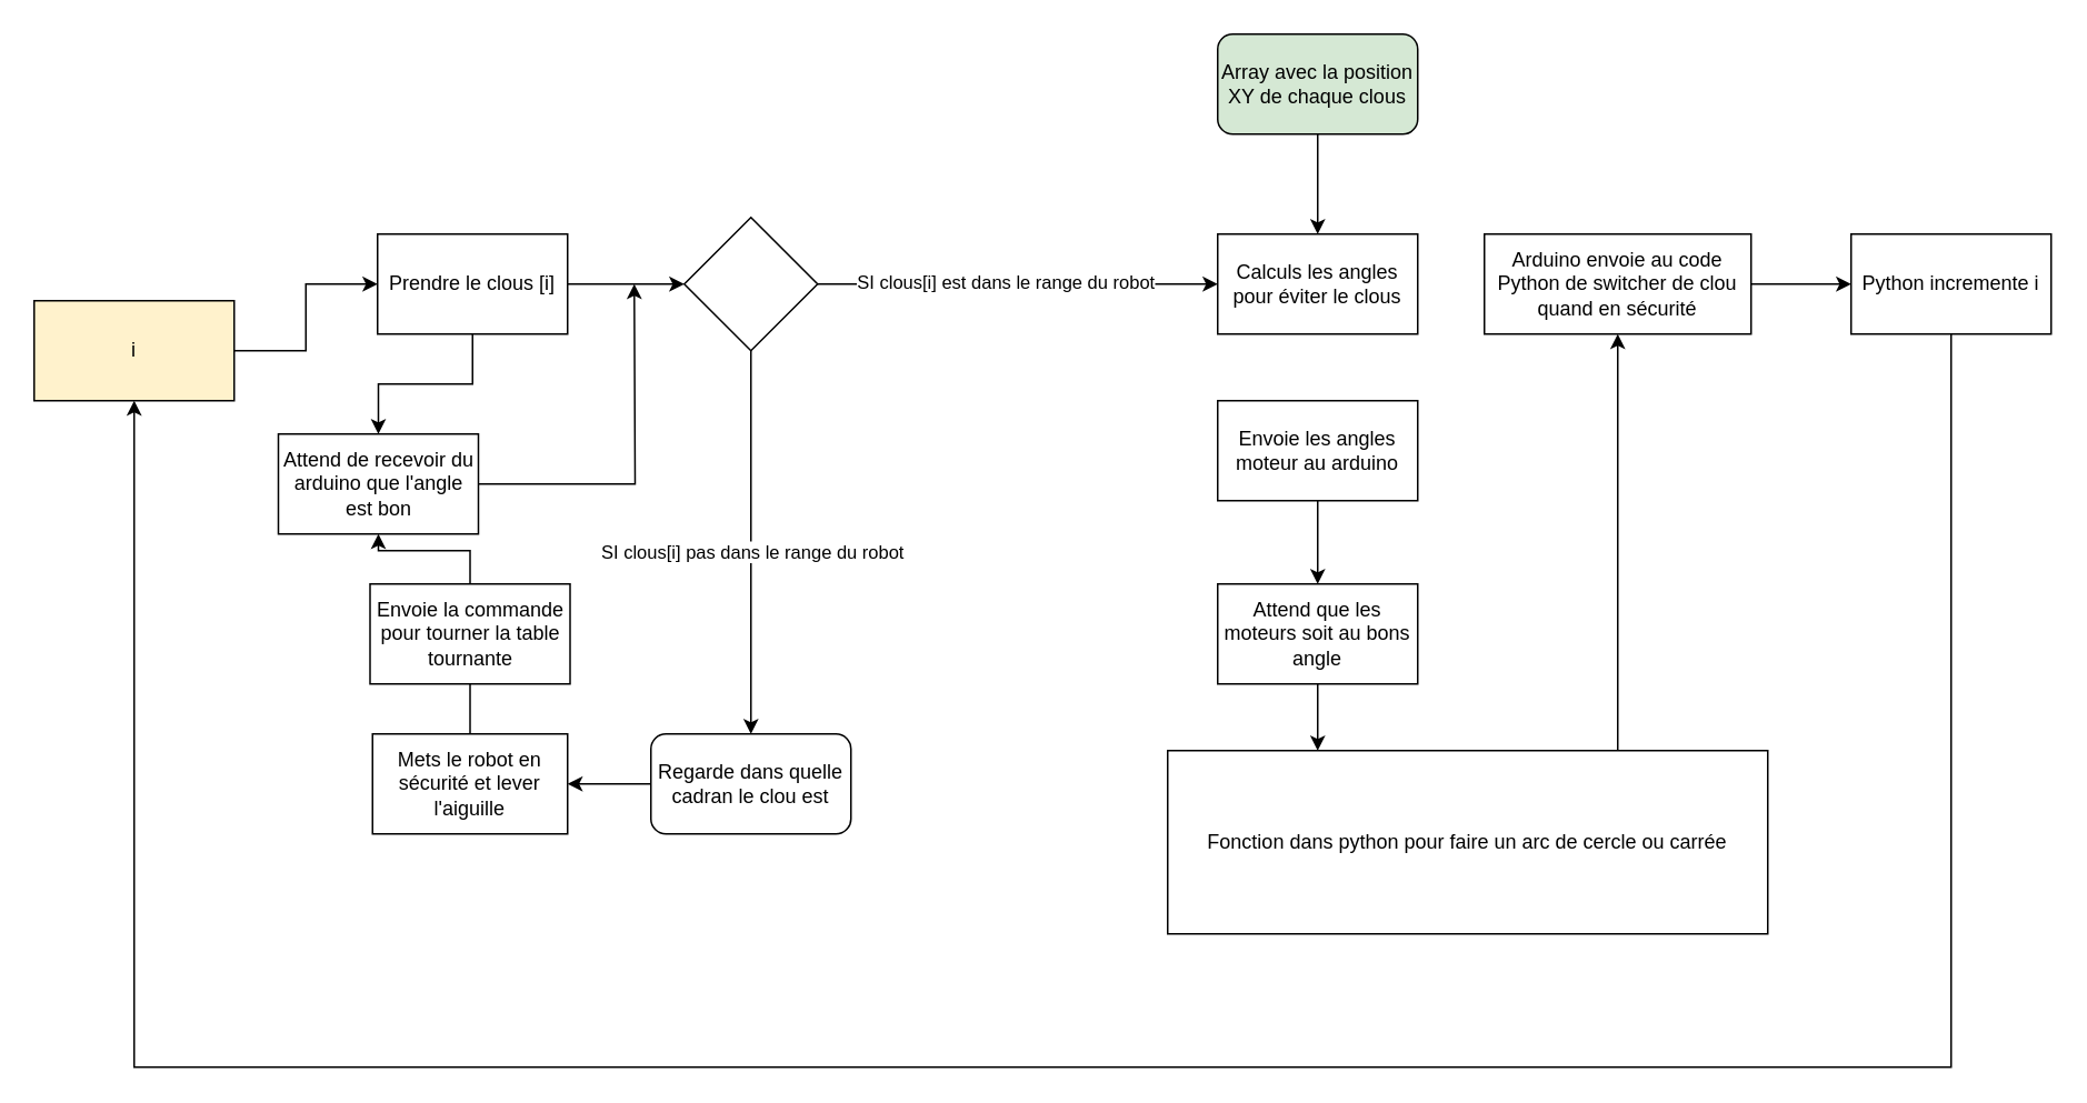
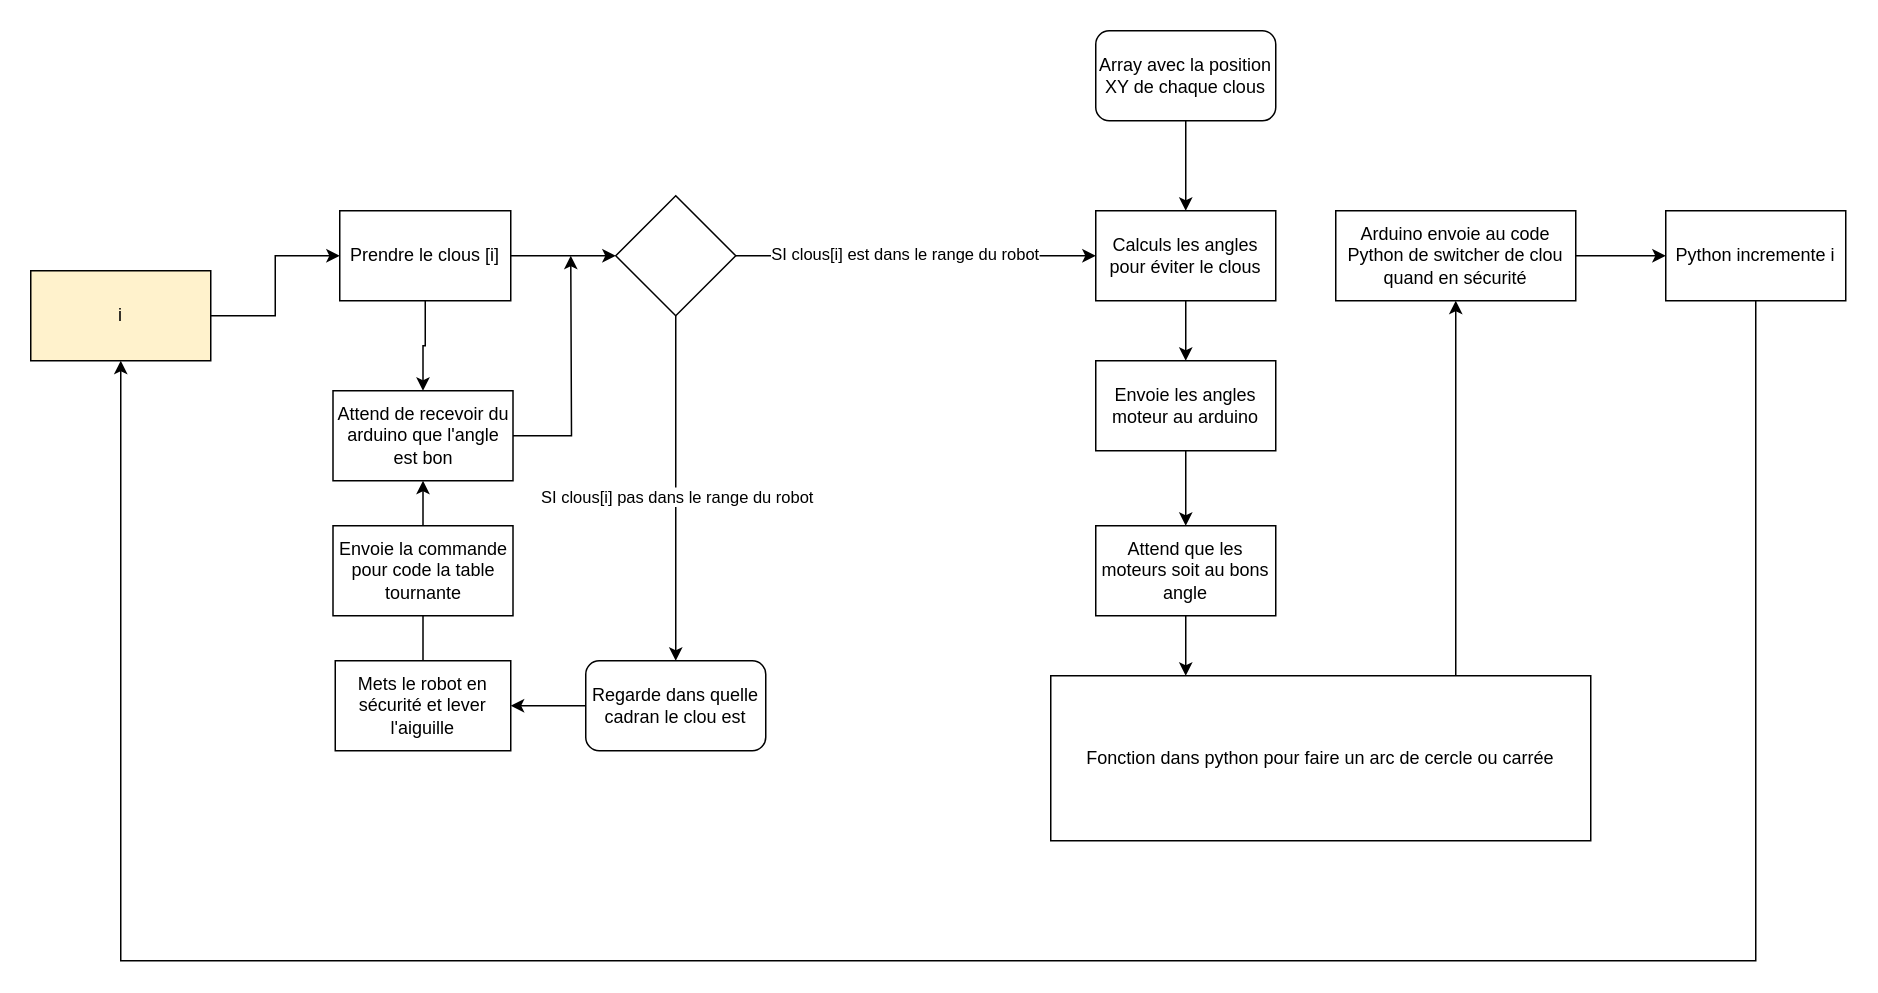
- <mxCell id="3" value="Array avec la position XY de chaque clous" style="rounded=1;whiteSpace=wrap;html=1;fillColor=#d5e8d4;" vertex="1" parent="1"><mxGeometry x="730" y="20" width="120" height="60" as="geometry" /></mxCell>
+ <mxCell id="3" value="Array avec la position XY de chaque clous" style="rounded=1;whiteSpace=wrap;html=1;" vertex="1" parent="1"><mxGeometry x="730" y="20" width="120" height="60" as="geometry" /></mxCell>
+ <mxCell id="22" style="edgeStyle=orthogonalEdgeStyle;rounded=0;orthogonalLoop=1;jettySize=auto;html=1;entryX=0.5;entryY=0;entryDx=0;entryDy=0;" edge="1" parent="1" source="23" target="27"><mxGeometry relative="1" as="geometry" /></mxCell>
- <mxCell id="21" value="Attend de recevoir du arduino que l'angle est bon" style="rounded=0;whiteSpace=wrap;html=1;" vertex="1" parent="1"><mxGeometry x="166.5" y="260" width="120" height="60" as="geometry" /></mxCell>
+ <mxCell id="21" value="Attend de recevoir du arduino que l'angle est bon" style="rounded=0;whiteSpace=wrap;html=1;" vertex="1" parent="1"><mxGeometry x="221.5" y="260" width="120" height="60" as="geometry" /></mxCell>
- <mxCell id="17" value="Envoie la commande pour tourner la table tournante" style="rounded=0;whiteSpace=wrap;html=1;" vertex="1" parent="1"><mxGeometry x="221.5" y="350" width="120" height="60" as="geometry" /></mxCell>
+ <mxCell id="17" value="Envoie la commande pour code la table tournante" style="rounded=0;whiteSpace=wrap;html=1;" vertex="1" parent="1"><mxGeometry x="221.5" y="350" width="120" height="60" as="geometry" /></mxCell>
